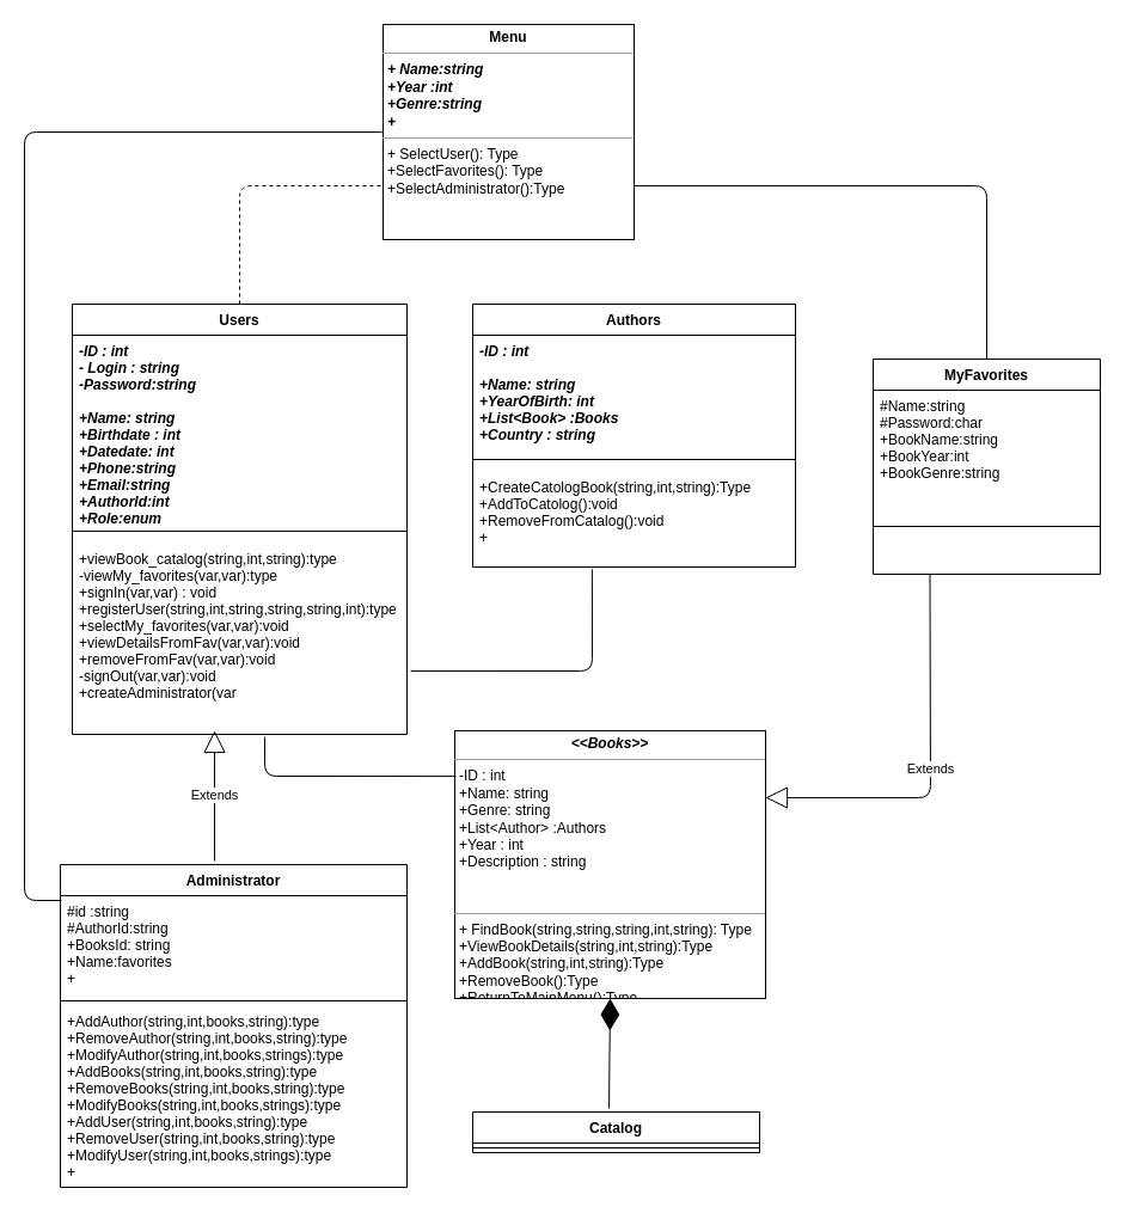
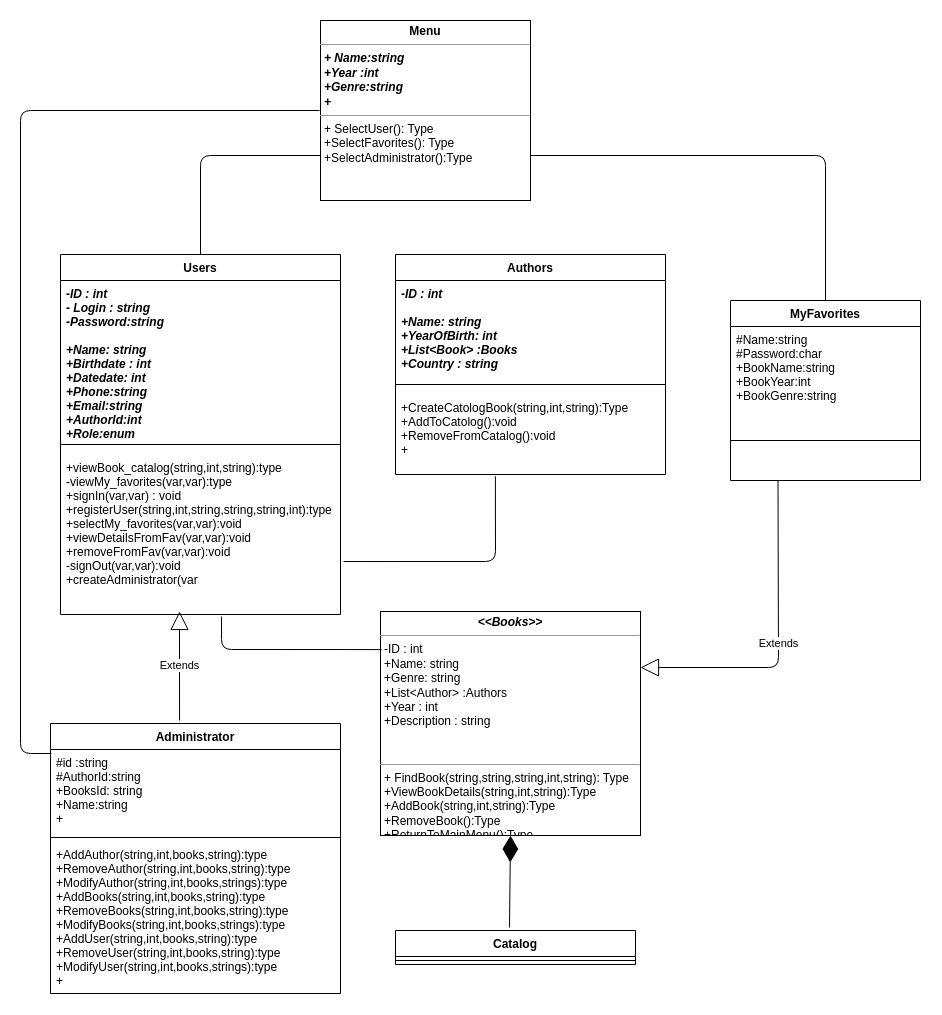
- <mxCell id="25" value="" style="endArrow=none;html=1;entryX=0;entryY=0.75;entryDx=0;entryDy=0;exitX=0.5;exitY=0;exitDx=0;exitDy=0;dashed=1;" edge="1" parent="1" source="2" target="20"><mxGeometry width="50" height="50" relative="1" as="geometry"><mxPoint x="200" y="190" as="sourcePoint" /><mxPoint x="250" y="140" as="targetPoint" /><Array as="points"><mxPoint x="200" y="155" /></Array></mxGeometry></mxCell>
+ <mxCell id="25" value="" style="endArrow=none;html=1;entryX=0;entryY=0.75;entryDx=0;entryDy=0;exitX=0.5;exitY=0;exitDx=0;exitDy=0;" edge="1" parent="1" source="2" target="20"><mxGeometry width="50" height="50" relative="1" as="geometry"><mxPoint x="200" y="190" as="sourcePoint" /><mxPoint x="250" y="140" as="targetPoint" /><Array as="points"><mxPoint x="200" y="155" /></Array></mxGeometry></mxCell>
- <mxCell id="11" value="#id :string&#10;#AuthorId:string&#10;+BooksId: string&#10;+Name:favorites&#10;+" style="text;strokeColor=none;fillColor=none;align=left;verticalAlign=top;spacingLeft=4;spacingRight=4;overflow=hidden;rotatable=0;points=[[0,0.5],[1,0.5]];portConstraint=eastwest;" parent="10" vertex="1"><mxGeometry y="26" width="290" height="84" as="geometry" /></mxCell>
+ <mxCell id="11" value="#id :string&#10;#AuthorId:string&#10;+BooksId: string&#10;+Name:string&#10;+" style="text;strokeColor=none;fillColor=none;align=left;verticalAlign=top;spacingLeft=4;spacingRight=4;overflow=hidden;rotatable=0;points=[[0,0.5],[1,0.5]];portConstraint=eastwest;" parent="10" vertex="1"><mxGeometry y="26" width="290" height="84" as="geometry" /></mxCell>
